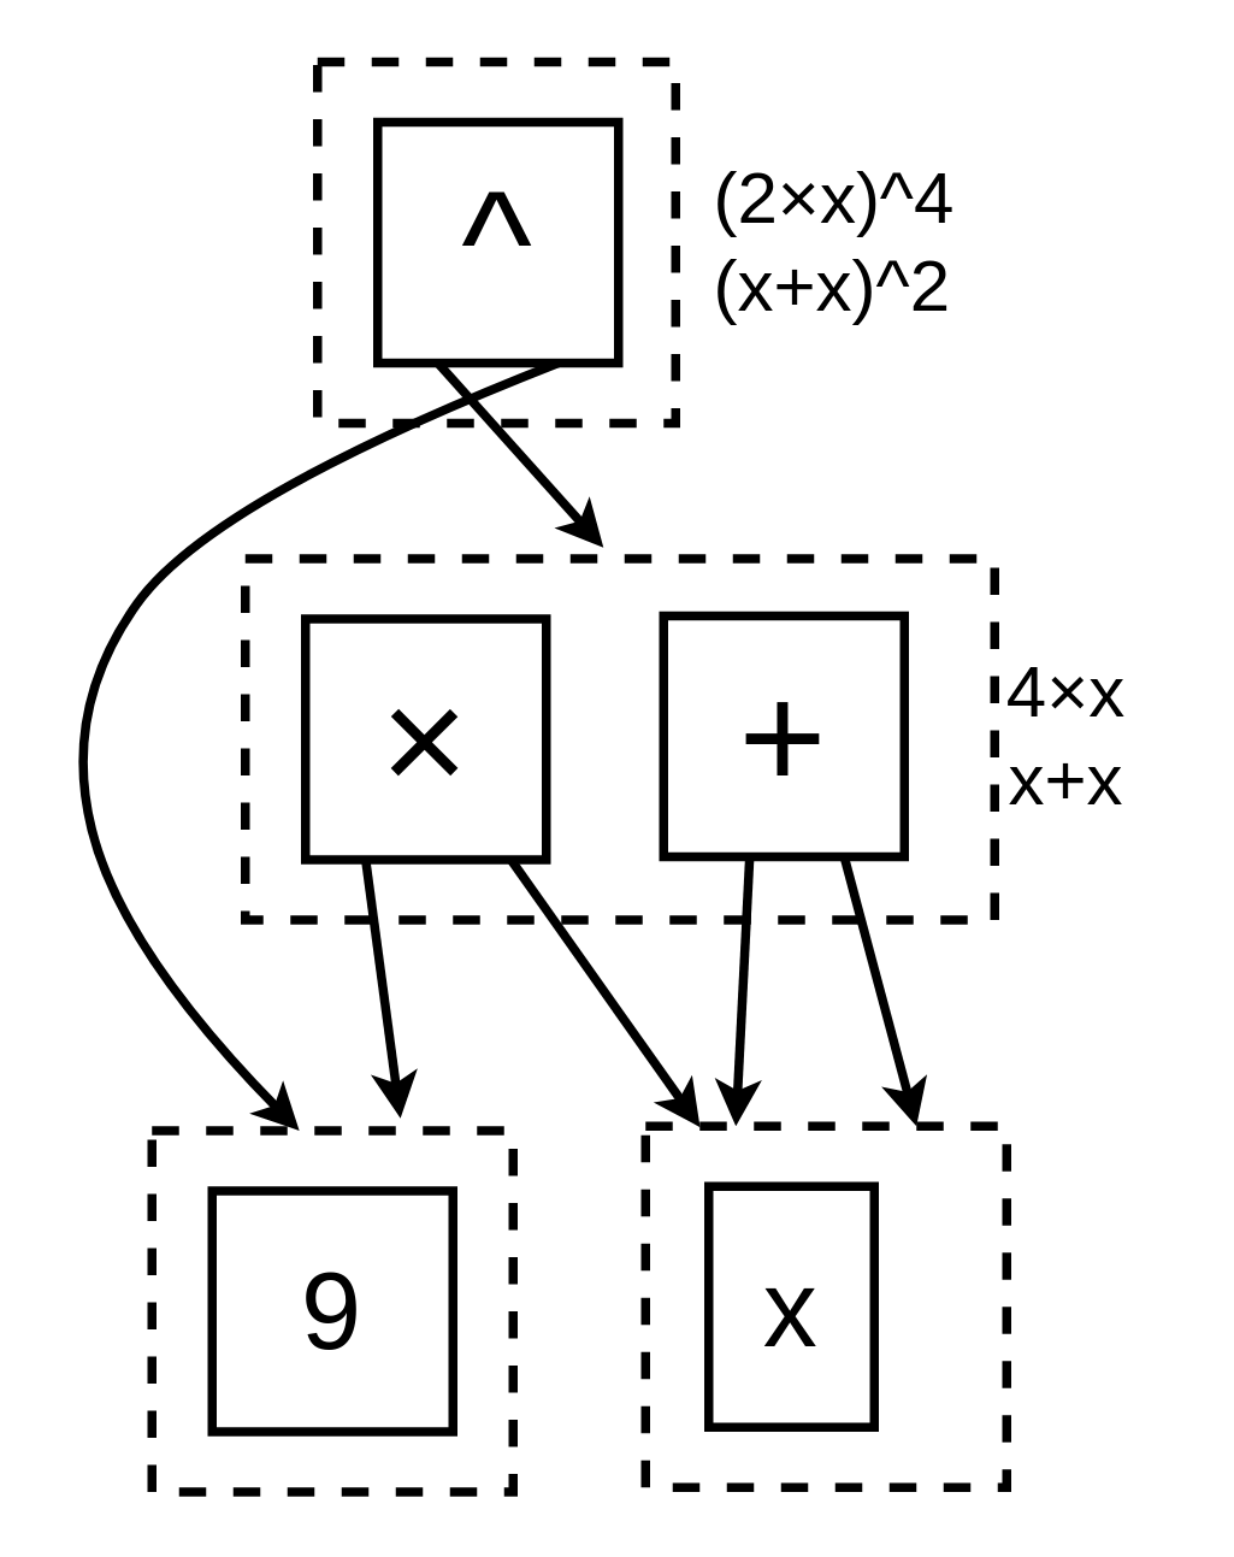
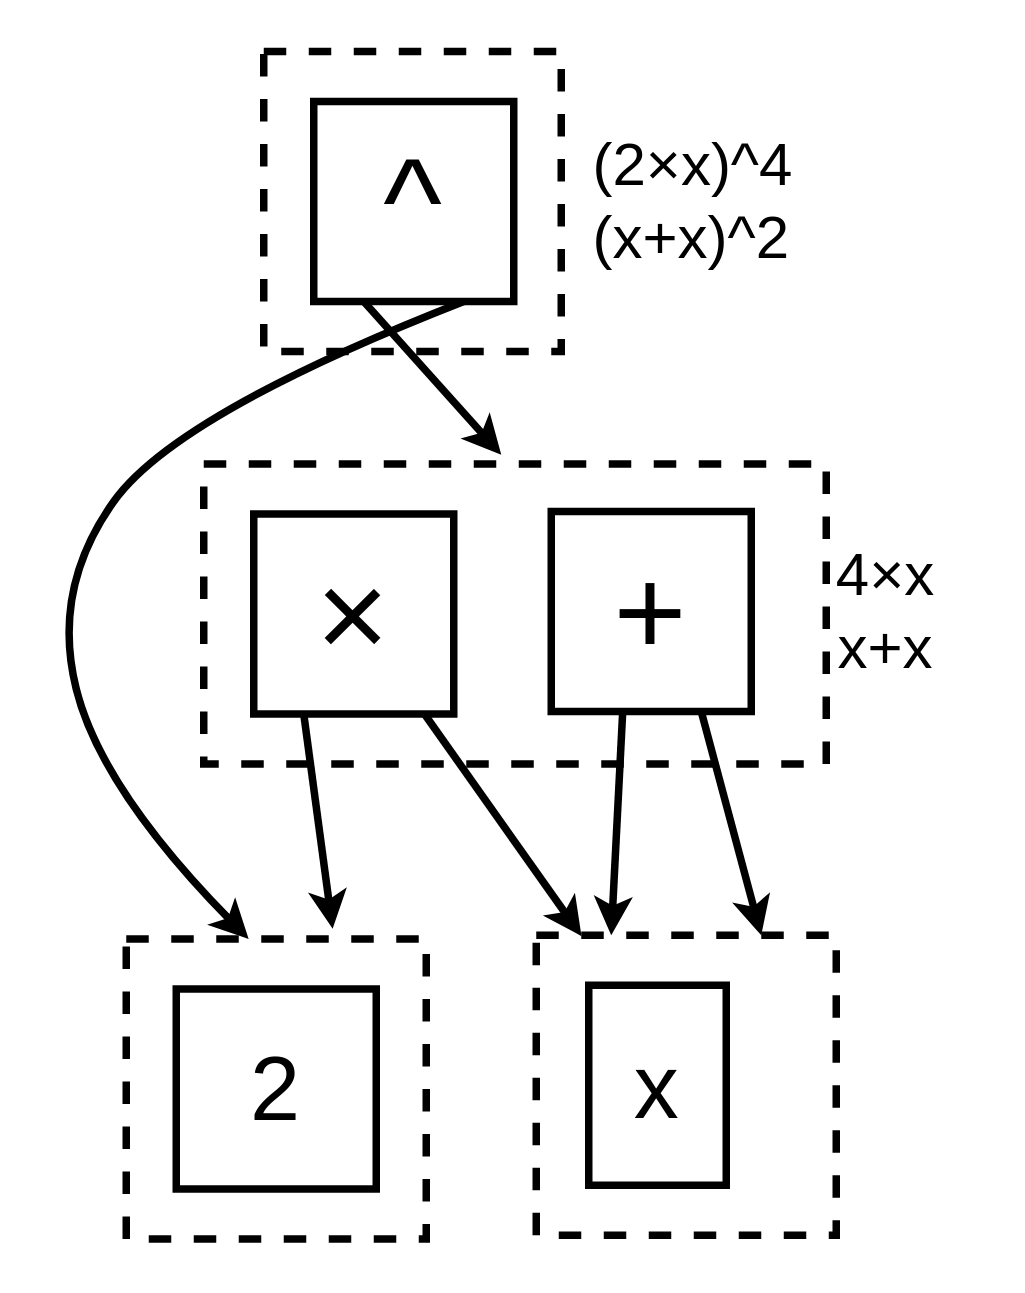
- <mxCell id="6" value="&lt;font style=&quot;font-size: 36px;&quot;&gt;9&lt;/font&gt;" style="whiteSpace=wrap;html=1;aspect=fixed;fillColor=none;strokeWidth=3;" vertex="1" parent="1"><mxGeometry x="70" y="395" width="80" height="80" as="geometry" /></mxCell>
+ <mxCell id="6" value="&lt;font style=&quot;font-size: 36px;&quot;&gt;2&lt;/font&gt;" style="whiteSpace=wrap;html=1;aspect=fixed;fillColor=none;strokeWidth=3;" vertex="1" parent="1"><mxGeometry x="70" y="395" width="80" height="80" as="geometry" /></mxCell>
